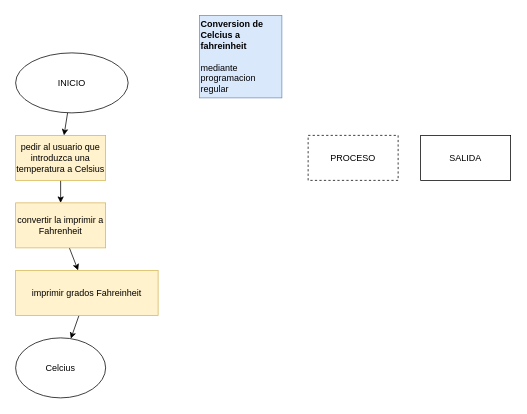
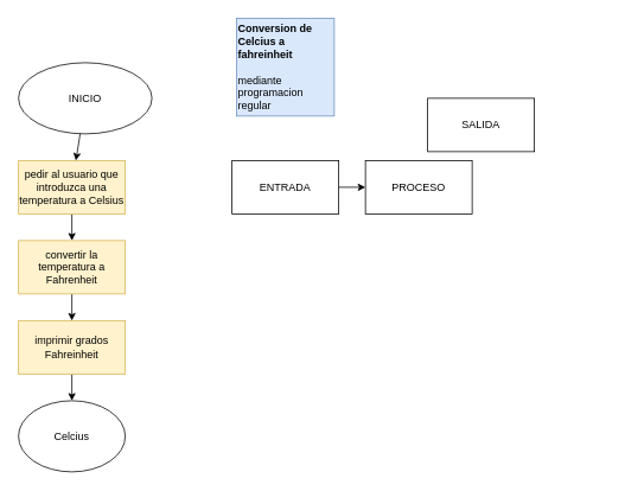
+ <mxCell id="12" value="ENTRADA" style="rounded=0;whiteSpace=wrap;html=1;" parent="1" vertex="1"><mxGeometry x="260" y="180" width="120" height="60" as="geometry" /></mxCell>
+ <mxCell id="11" value="" style="edgeStyle=none;html=1;" parent="1" source="12" target="13" edge="1"><mxGeometry relative="1" as="geometry" /></mxCell>
- <mxCell id="13" value="PROCESO" style="rounded=0;whiteSpace=wrap;html=1;dashed=1;" parent="1" vertex="1"><mxGeometry x="410" y="180" width="120" height="60" as="geometry" /></mxCell>
+ <mxCell id="13" value="PROCESO" style="rounded=0;whiteSpace=wrap;html=1;" parent="1" vertex="1"><mxGeometry x="410" y="180" width="120" height="60" as="geometry" /></mxCell>
- <mxCell id="14" value="SALIDA" style="rounded=0;whiteSpace=wrap;html=1;" parent="1" vertex="1"><mxGeometry x="560" y="180" width="120" height="60" as="geometry" /></mxCell>
+ <mxCell id="14" value="SALIDA" style="rounded=0;whiteSpace=wrap;html=1;" parent="1" vertex="1"><mxGeometry x="480" y="110" width="120" height="60" as="geometry" /></mxCell>
- <mxCell id="5" value="convertir la imprimir a Fahrenheit" style="rounded=0;whiteSpace=wrap;html=1;fillColor=#fff2cc;strokeColor=#d6b656;" parent="1" vertex="1"><mxGeometry x="20" y="270" width="120" height="60" as="geometry" /></mxCell>
+ <mxCell id="5" value="convertir la temperatura a Fahrenheit" style="rounded=0;whiteSpace=wrap;html=1;fillColor=#fff2cc;strokeColor=#d6b656;" parent="1" vertex="1"><mxGeometry x="20" y="270" width="120" height="60" as="geometry" /></mxCell>
- <mxCell id="7" value="imprimir grados Fahreinheit" style="rounded=0;whiteSpace=wrap;html=1;fillColor=#fff2cc;strokeColor=#d6b656;" parent="1" vertex="1"><mxGeometry x="20" y="360" width="190" height="60" as="geometry" /></mxCell>
+ <mxCell id="7" value="imprimir grados Fahreinheit" style="rounded=0;whiteSpace=wrap;html=1;fillColor=#fff2cc;strokeColor=#d6b656;" parent="1" vertex="1"><mxGeometry x="20" y="360" width="120" height="60" as="geometry" /></mxCell>
